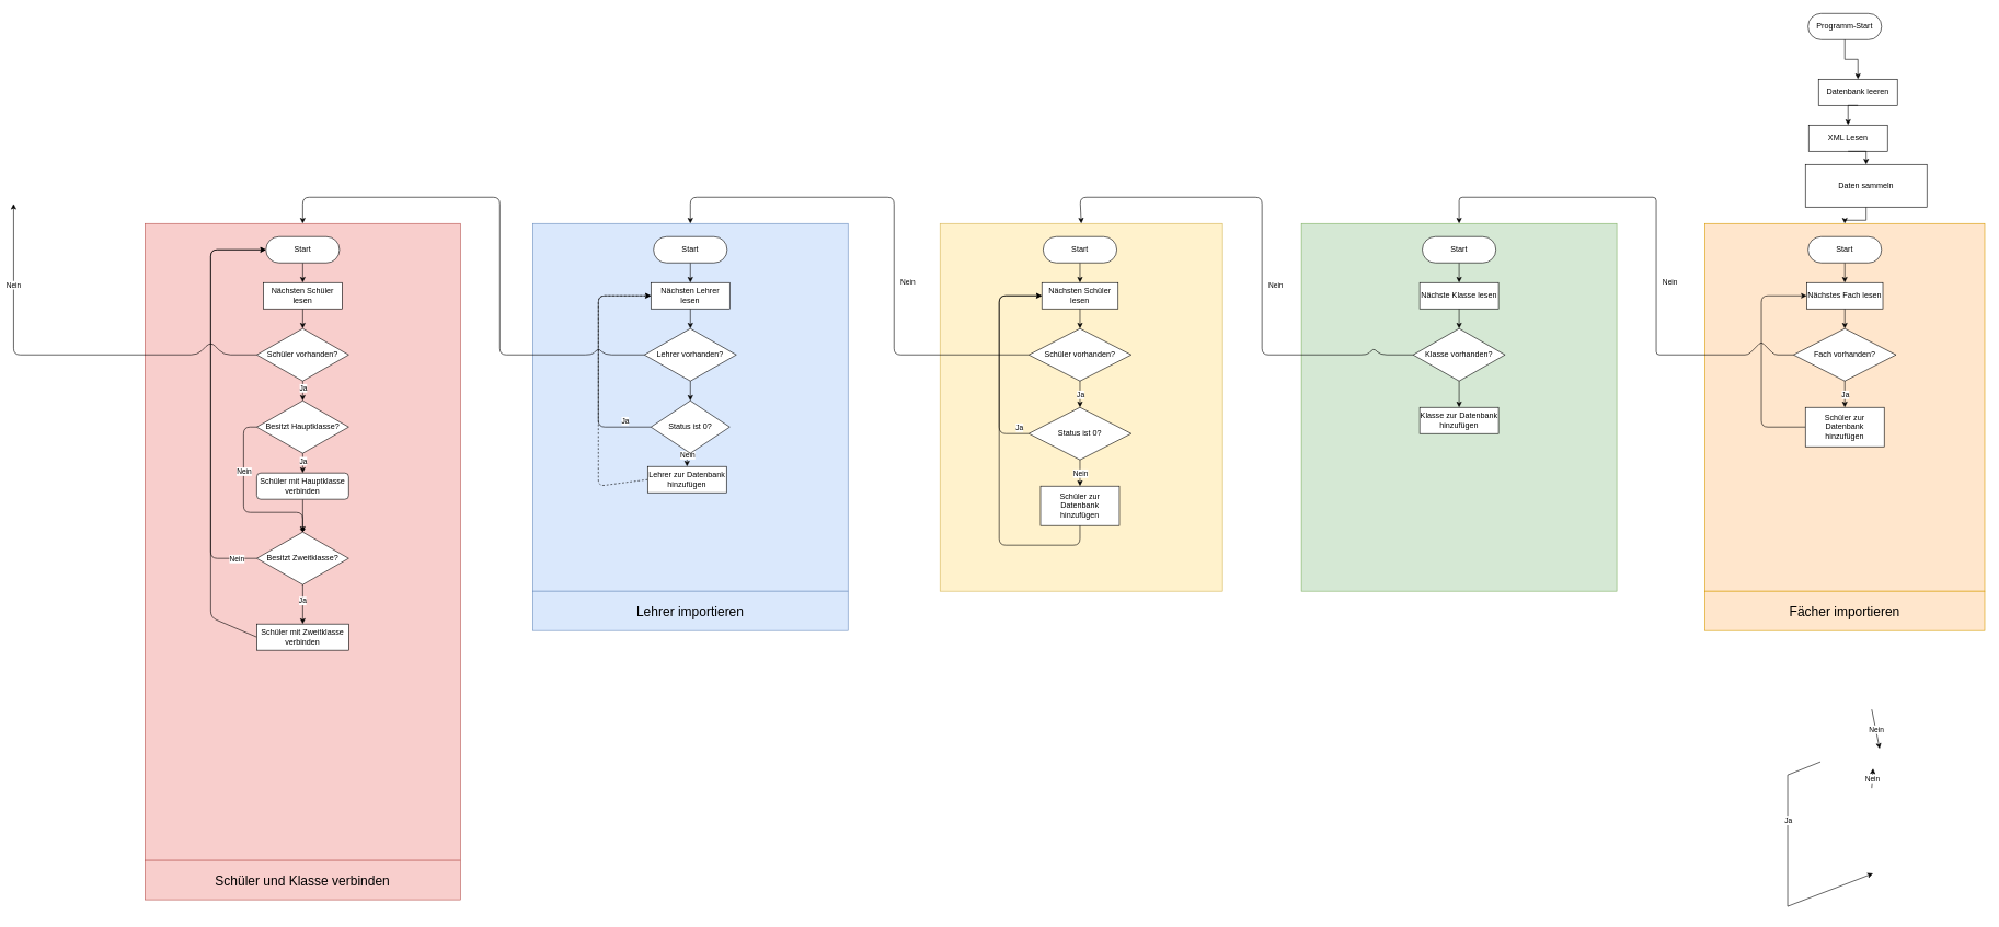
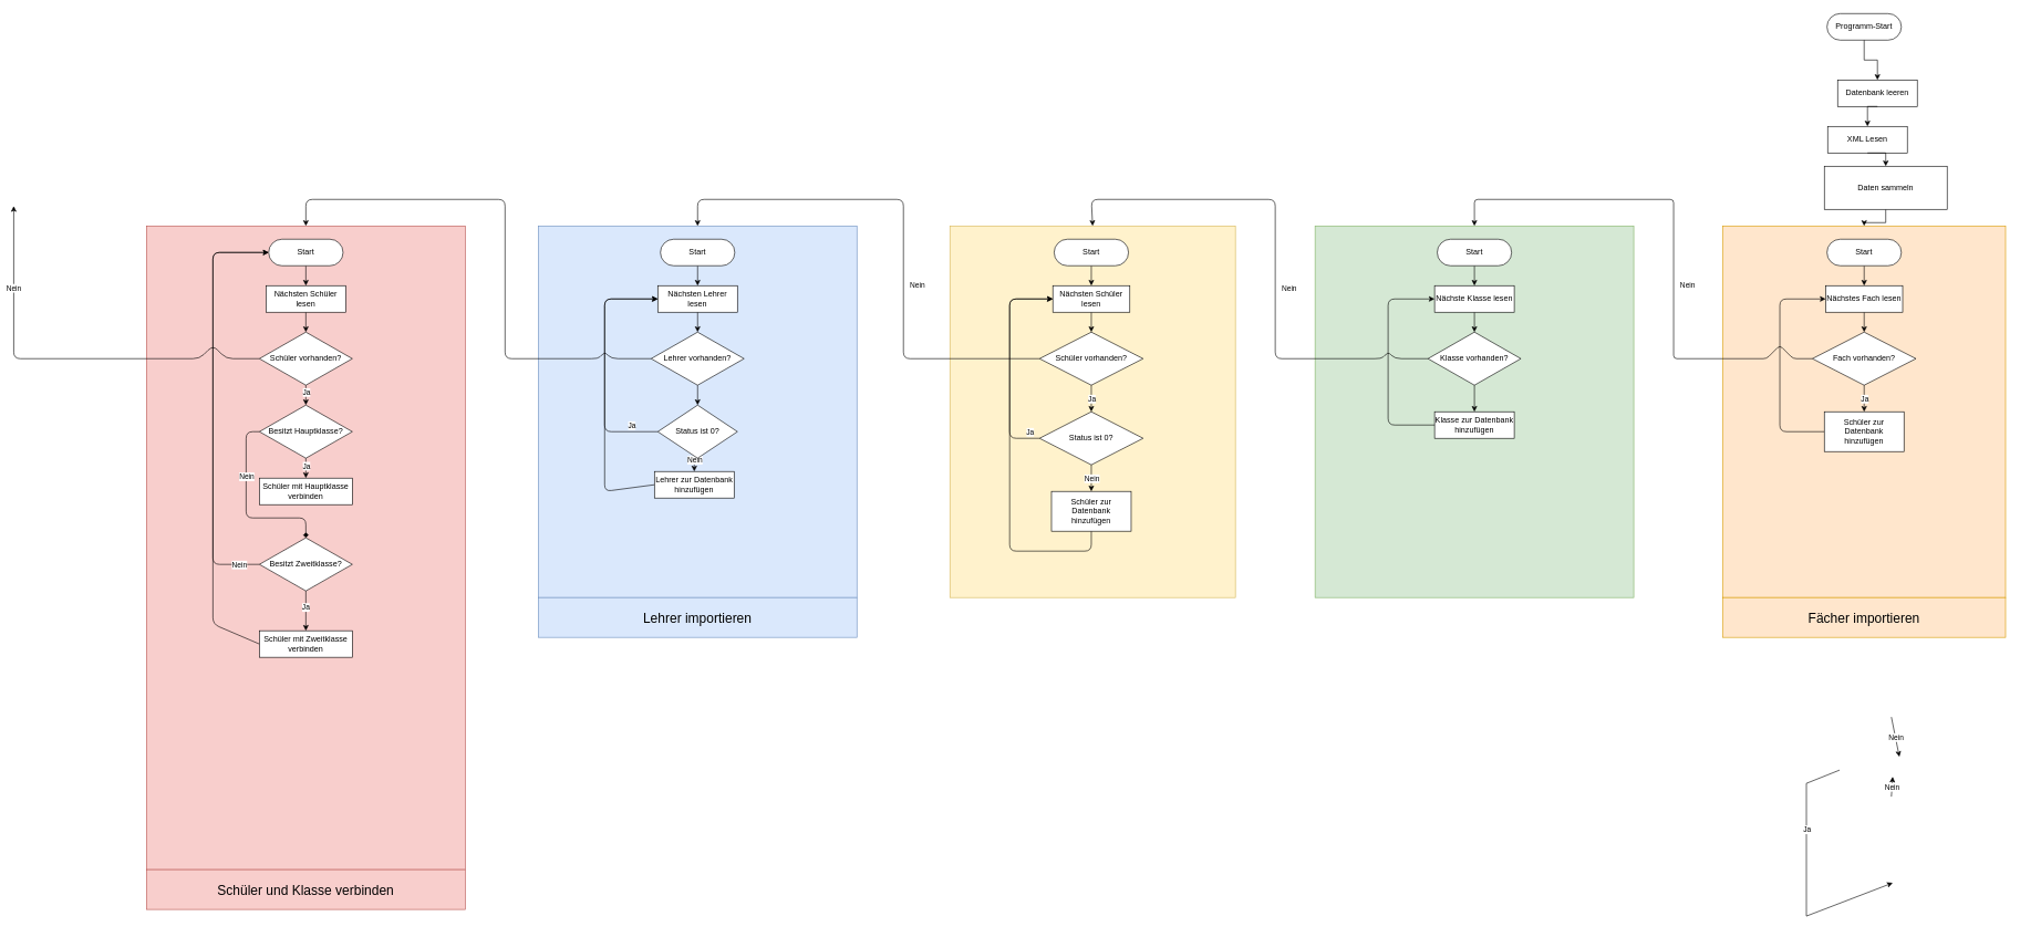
+ <mxCell id="54" style="edgeStyle=none;rounded=1;orthogonalLoop=1;jettySize=auto;html=1;exitX=0;exitY=0.5;exitDx=0;exitDy=0;entryX=0;entryY=0.5;entryDx=0;entryDy=0;" edge="1" source="55" target="49" parent="1"><mxGeometry relative="1" as="geometry"><Array as="points"><mxPoint x="2090" y="640" /><mxPoint x="2090" y="450" /></Array><mxPoint x="2090" y="660" as="targetPoint" /></mxGeometry></mxCell>
- <mxCell id="35" style="edgeStyle=none;rounded=1;orthogonalLoop=1;jettySize=auto;html=1;exitX=0;exitY=0.5;exitDx=0;exitDy=0;entryX=0;entryY=0.5;entryDx=0;entryDy=0;dashed=1;" parent="1" source="36" target="26" edge="1"><mxGeometry relative="1" as="geometry"><Array as="points"><mxPoint x="910" y="740" /><mxPoint x="910" y="450" /></Array><mxPoint x="910" y="660" as="targetPoint" /></mxGeometry></mxCell>
+ <mxCell id="35" style="edgeStyle=none;rounded=1;orthogonalLoop=1;jettySize=auto;html=1;exitX=0;exitY=0.5;exitDx=0;exitDy=0;entryX=0;entryY=0.5;entryDx=0;entryDy=0;" parent="1" source="36" target="26" edge="1"><mxGeometry relative="1" as="geometry"><Array as="points"><mxPoint x="910" y="740" /><mxPoint x="910" y="450" /></Array><mxPoint x="910" y="660" as="targetPoint" /></mxGeometry></mxCell>
- <mxCell id="89" value="Schüler mit Hauptklasse verbinden" style="whiteSpace=wrap;html=1;rounded=1;" vertex="1" parent="1"><mxGeometry x="390" y="720" width="140" height="40" as="geometry" /></mxCell>
+ <mxCell id="89" value="Schüler mit Hauptklasse verbinden" style="rounded=0;whiteSpace=wrap;html=1;" vertex="1" parent="1"><mxGeometry x="390" y="720" width="140" height="40" as="geometry" /></mxCell>
- <mxCell id="88" style="edgeStyle=none;rounded=1;orthogonalLoop=1;jettySize=auto;html=1;exitX=0.5;exitY=1;exitDx=0;exitDy=0;entryX=0.5;entryY=0;entryDx=0;entryDy=0;" edge="1" parent="1" source="89" target="95"><mxGeometry relative="1" as="geometry"><mxPoint x="460" y="810" as="targetPoint" /></mxGeometry></mxCell>
